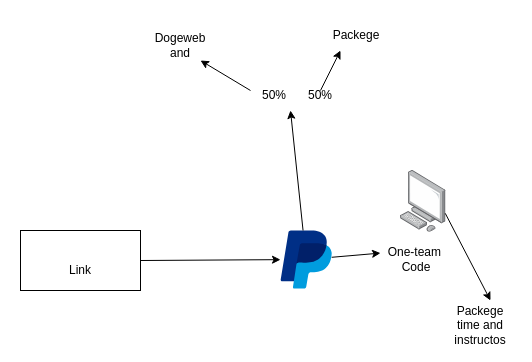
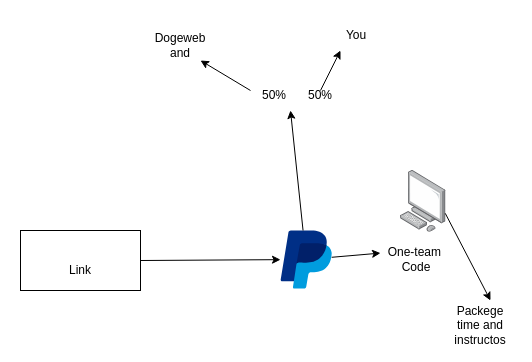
- <mxCell id="17" value="Packege" style="text;html=1;strokeColor=none;fillColor=none;align=center;verticalAlign=middle;whiteSpace=wrap;rounded=0;" vertex="1" parent="1"><mxGeometry x="325.6" y="20" width="60" height="30" as="geometry" /></mxCell>
+ <mxCell id="17" value="You" style="text;html=1;strokeColor=none;fillColor=none;align=center;verticalAlign=middle;whiteSpace=wrap;rounded=0;" vertex="1" parent="1"><mxGeometry x="325.6" y="20" width="60" height="30" as="geometry" /></mxCell>
